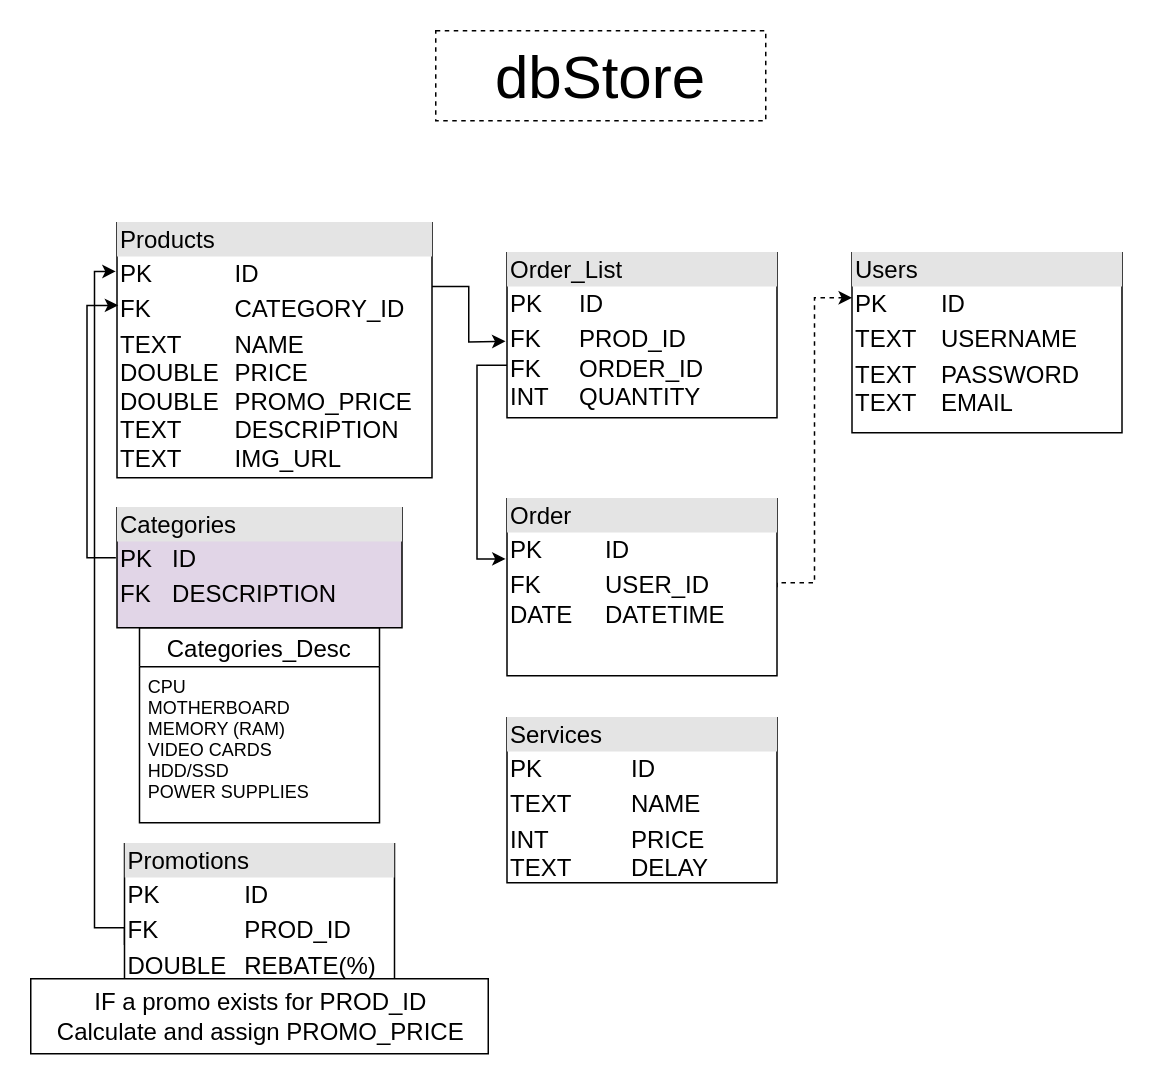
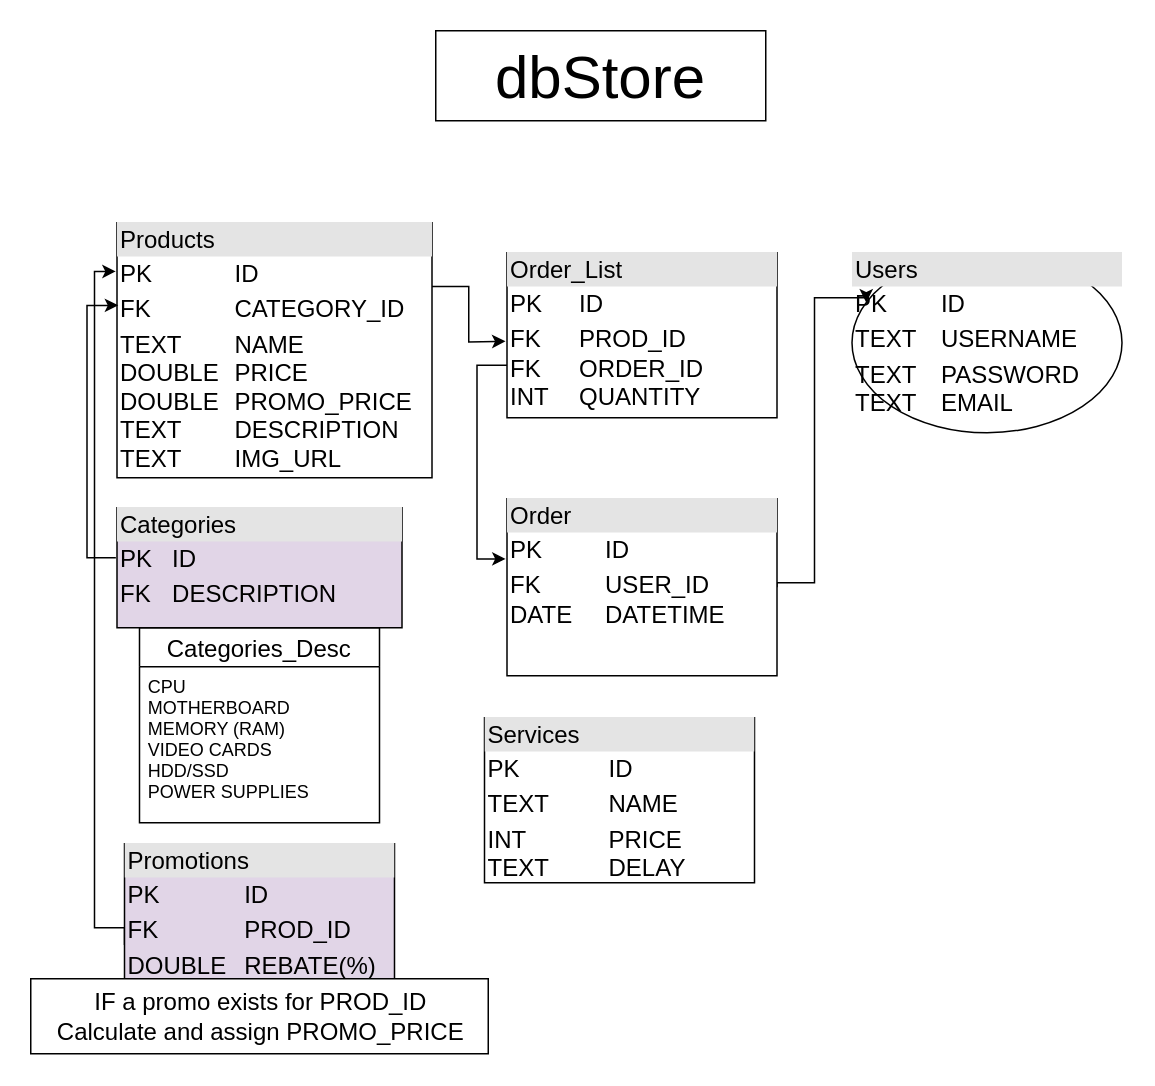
- <mxCell id="2" value="&lt;font style=&quot;font-size: 40px&quot;&gt;dbStore&lt;/font&gt;" style="rounded=0;whiteSpace=wrap;html=1;dashed=1;" parent="1" vertex="1"><mxGeometry x="290" y="20" width="220" height="60" as="geometry" /></mxCell>
+ <mxCell id="2" value="&lt;font style=&quot;font-size: 40px&quot;&gt;dbStore&lt;/font&gt;" style="rounded=0;whiteSpace=wrap;html=1;" parent="1" vertex="1"><mxGeometry x="290" y="20" width="220" height="60" as="geometry" /></mxCell>
- <mxCell id="7" value="&lt;div style=&quot;box-sizing: border-box ; width: 100% ; background: #e4e4e4 ; padding: 2px&quot;&gt;Users&lt;/div&gt;&lt;table style=&quot;width: 100% ; font-size: 1em&quot; cellpadding=&quot;2&quot; cellspacing=&quot;0&quot;&gt;&lt;tbody&gt;&lt;tr&gt;&lt;td&gt;PK&lt;/td&gt;&lt;td&gt;ID&lt;/td&gt;&lt;/tr&gt;&lt;tr&gt;&lt;td&gt;TEXT&lt;br&gt;&lt;/td&gt;&lt;td&gt;USERNAME&lt;/td&gt;&lt;/tr&gt;&lt;tr&gt;&lt;td&gt;TEXT&lt;br&gt;TEXT&lt;br&gt;&lt;br&gt;&lt;/td&gt;&lt;td&gt;PASSWORD&lt;br&gt;EMAIL&lt;br&gt;&lt;br&gt;&lt;/td&gt;&lt;/tr&gt;&lt;/tbody&gt;&lt;/table&gt;" style="verticalAlign=top;align=left;overflow=fill;html=1;fontSize=16;" parent="1" vertex="1"><mxGeometry x="567.5" y="168" width="180" height="120" as="geometry" /></mxCell>
+ <mxCell id="7" value="&lt;div style=&quot;box-sizing: border-box ; width: 100% ; background: #e4e4e4 ; padding: 2px&quot;&gt;Users&lt;/div&gt;&lt;table style=&quot;width: 100% ; font-size: 1em&quot; cellpadding=&quot;2&quot; cellspacing=&quot;0&quot;&gt;&lt;tbody&gt;&lt;tr&gt;&lt;td&gt;PK&lt;/td&gt;&lt;td&gt;ID&lt;/td&gt;&lt;/tr&gt;&lt;tr&gt;&lt;td&gt;TEXT&lt;br&gt;&lt;/td&gt;&lt;td&gt;USERNAME&lt;/td&gt;&lt;/tr&gt;&lt;tr&gt;&lt;td&gt;TEXT&lt;br&gt;TEXT&lt;br&gt;&lt;br&gt;&lt;/td&gt;&lt;td&gt;PASSWORD&lt;br&gt;EMAIL&lt;br&gt;&lt;br&gt;&lt;/td&gt;&lt;/tr&gt;&lt;/tbody&gt;&lt;/table&gt;" style="ellipse;verticalAlign=top;align=left;overflow=fill;html=1;fontSize=16;" parent="1" vertex="1"><mxGeometry x="567.5" y="168" width="180" height="120" as="geometry" /></mxCell>
- <mxCell id="10" style="edgeStyle=orthogonalEdgeStyle;rounded=0;orthogonalLoop=1;jettySize=auto;html=1;exitX=1;exitY=0.5;exitDx=0;exitDy=0;entryX=0;entryY=0.25;entryDx=0;entryDy=0;fontSize=16;dashed=1;" parent="1" source="11" target="7" edge="1"><mxGeometry relative="1" as="geometry"><Array as="points"><mxPoint x="517.5" y="388" /><mxPoint x="542.5" y="388" /><mxPoint x="542.5" y="198" /></Array></mxGeometry></mxCell>
+ <mxCell id="10" style="edgeStyle=orthogonalEdgeStyle;rounded=0;orthogonalLoop=1;jettySize=auto;html=1;exitX=1;exitY=0.5;exitDx=0;exitDy=0;entryX=0;entryY=0.25;entryDx=0;entryDy=0;fontSize=16;" parent="1" source="11" target="7" edge="1"><mxGeometry relative="1" as="geometry"><Array as="points"><mxPoint x="517.5" y="388" /><mxPoint x="542.5" y="388" /><mxPoint x="542.5" y="198" /></Array></mxGeometry></mxCell>
- <mxCell id="12" value="&lt;div style=&quot;box-sizing: border-box ; width: 100% ; background: #e4e4e4 ; padding: 2px&quot;&gt;Services&lt;/div&gt;&lt;table style=&quot;width: 100% ; font-size: 1em&quot; cellpadding=&quot;2&quot; cellspacing=&quot;0&quot;&gt;&lt;tbody&gt;&lt;tr&gt;&lt;td&gt;PK&lt;/td&gt;&lt;td&gt;ID&lt;/td&gt;&lt;/tr&gt;&lt;tr&gt;&lt;td&gt;TEXT&lt;/td&gt;&lt;td&gt;NAME&lt;/td&gt;&lt;/tr&gt;&lt;tr&gt;&lt;td&gt;INT&lt;br&gt;TEXT&lt;/td&gt;&lt;td&gt;PRICE&lt;br&gt;DELAY&lt;/td&gt;&lt;/tr&gt;&lt;/tbody&gt;&lt;/table&gt;" style="verticalAlign=top;align=left;overflow=fill;html=1;fontSize=16;" parent="1" vertex="1"><mxGeometry x="337.5" y="478" width="180" height="110" as="geometry" /></mxCell>
+ <mxCell id="12" value="&lt;div style=&quot;box-sizing: border-box ; width: 100% ; background: #e4e4e4 ; padding: 2px&quot;&gt;Services&lt;/div&gt;&lt;table style=&quot;width: 100% ; font-size: 1em&quot; cellpadding=&quot;2&quot; cellspacing=&quot;0&quot;&gt;&lt;tbody&gt;&lt;tr&gt;&lt;td&gt;PK&lt;/td&gt;&lt;td&gt;ID&lt;/td&gt;&lt;/tr&gt;&lt;tr&gt;&lt;td&gt;TEXT&lt;/td&gt;&lt;td&gt;NAME&lt;/td&gt;&lt;/tr&gt;&lt;tr&gt;&lt;td&gt;INT&lt;br&gt;TEXT&lt;/td&gt;&lt;td&gt;PRICE&lt;br&gt;DELAY&lt;/td&gt;&lt;/tr&gt;&lt;/tbody&gt;&lt;/table&gt;" style="verticalAlign=top;align=left;overflow=fill;html=1;fontSize=16;" parent="1" vertex="1"><mxGeometry x="322.5" y="478" width="180" height="110" as="geometry" /></mxCell>
- <mxCell id="14" value="&lt;div style=&quot;box-sizing: border-box ; width: 100% ; background: #e4e4e4 ; padding: 2px&quot;&gt;Promotions&lt;/div&gt;&lt;table style=&quot;width: 100% ; font-size: 1em&quot; cellpadding=&quot;2&quot; cellspacing=&quot;0&quot;&gt;&lt;tbody&gt;&lt;tr&gt;&lt;td&gt;PK&lt;/td&gt;&lt;td&gt;ID&lt;/td&gt;&lt;/tr&gt;&lt;tr&gt;&lt;td&gt;FK&lt;/td&gt;&lt;td&gt;PROD_ID&lt;/td&gt;&lt;/tr&gt;&lt;tr&gt;&lt;td&gt;DOUBLE&lt;/td&gt;&lt;td&gt;REBATE(%)&lt;/td&gt;&lt;/tr&gt;&lt;/tbody&gt;&lt;/table&gt;" style="verticalAlign=top;align=left;overflow=fill;html=1;fontSize=16;" parent="1" vertex="1"><mxGeometry x="82.5" y="562" width="180" height="90" as="geometry" /></mxCell>
+ <mxCell id="14" value="&lt;div style=&quot;box-sizing: border-box ; width: 100% ; background: #e4e4e4 ; padding: 2px&quot;&gt;Promotions&lt;/div&gt;&lt;table style=&quot;width: 100% ; font-size: 1em&quot; cellpadding=&quot;2&quot; cellspacing=&quot;0&quot;&gt;&lt;tbody&gt;&lt;tr&gt;&lt;td&gt;PK&lt;/td&gt;&lt;td&gt;ID&lt;/td&gt;&lt;/tr&gt;&lt;tr&gt;&lt;td&gt;FK&lt;/td&gt;&lt;td&gt;PROD_ID&lt;/td&gt;&lt;/tr&gt;&lt;tr&gt;&lt;td&gt;DOUBLE&lt;/td&gt;&lt;td&gt;REBATE(%)&lt;/td&gt;&lt;/tr&gt;&lt;/tbody&gt;&lt;/table&gt;" style="verticalAlign=top;align=left;overflow=fill;html=1;fontSize=16;fillColor=#e1d5e7;" parent="1" vertex="1"><mxGeometry x="82.5" y="562" width="180" height="90" as="geometry" /></mxCell>
